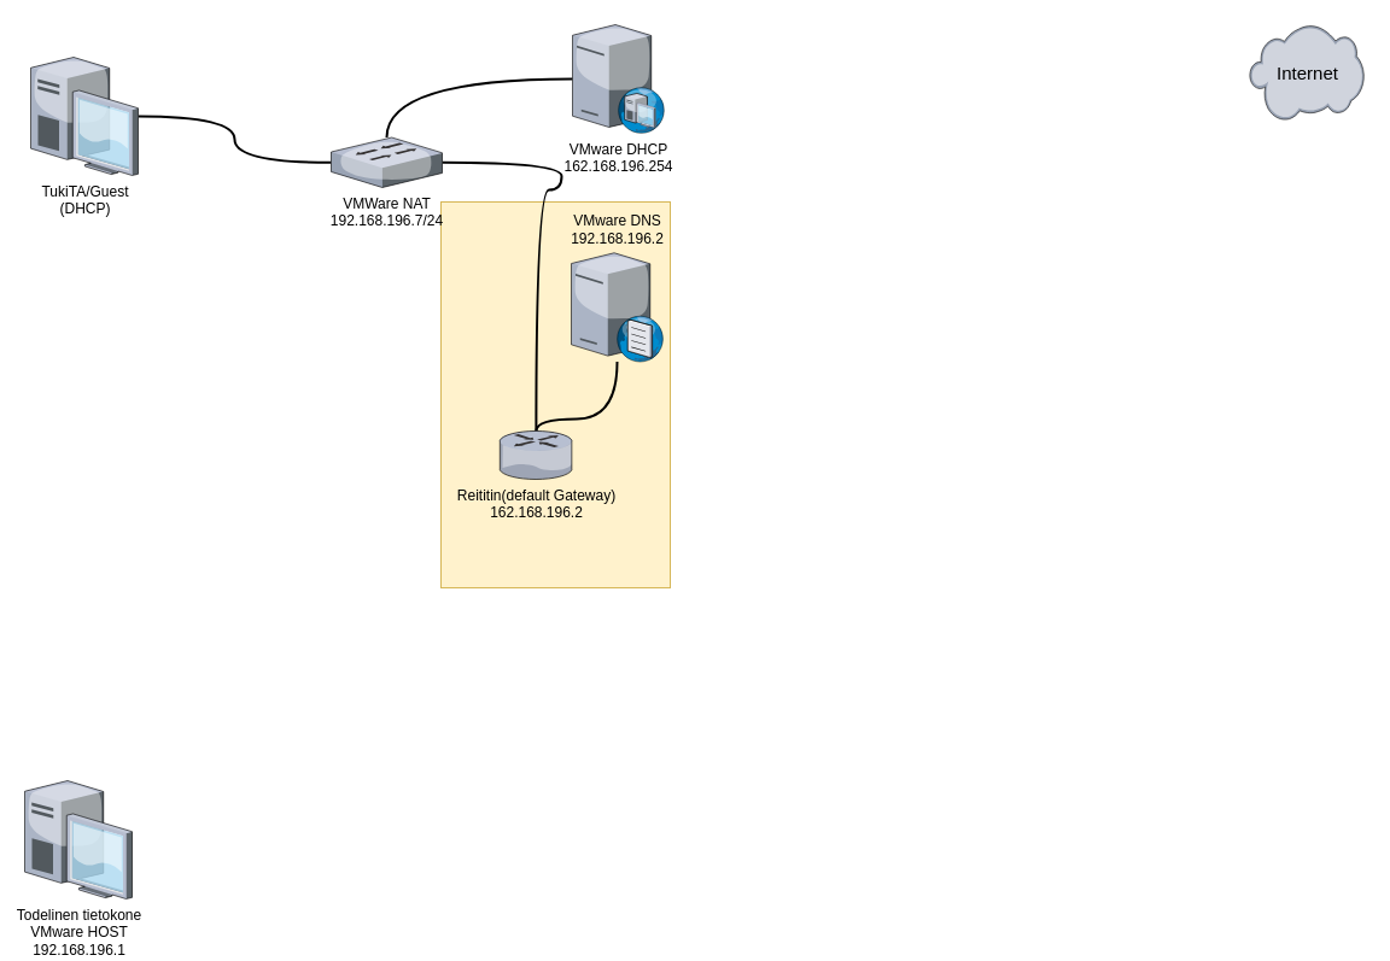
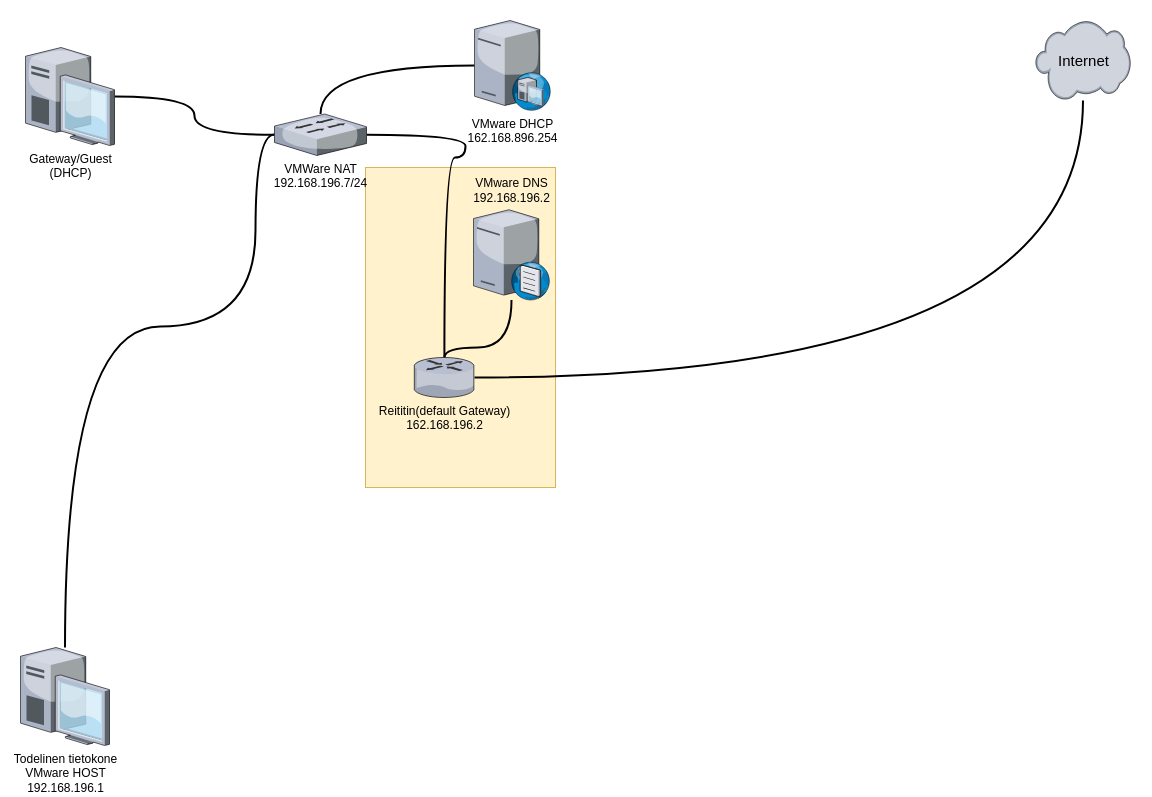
- <mxCell id="12" value="VMware DHCP&lt;br&gt;162.168.196.254" style="verticalLabelPosition=bottom;aspect=fixed;html=1;verticalAlign=top;strokeColor=none;align=center;outlineConnect=0;shape=mxgraph.citrix.dhcp_server;" vertex="1" parent="1"><mxGeometry x="474" y="20" width="76" height="90" as="geometry" /></mxCell>
+ <mxCell id="12" value="VMware DHCP&lt;br&gt;162.168.896.254" style="verticalLabelPosition=bottom;aspect=fixed;html=1;verticalAlign=top;strokeColor=none;align=center;outlineConnect=0;shape=mxgraph.citrix.dhcp_server;" vertex="1" parent="1"><mxGeometry x="474" y="20" width="76" height="90" as="geometry" /></mxCell>
- <mxCell id="6" value="TukiTA/Guest&lt;br&gt;(DHCP)" style="verticalLabelPosition=bottom;aspect=fixed;html=1;verticalAlign=top;strokeColor=none;align=center;outlineConnect=0;shape=mxgraph.citrix.desktop;" vertex="1" parent="1"><mxGeometry x="25" y="47" width="89" height="98" as="geometry" /></mxCell>
+ <mxCell id="6" value="Gateway/Guest&lt;br&gt;(DHCP)" style="verticalLabelPosition=bottom;aspect=fixed;html=1;verticalAlign=top;strokeColor=none;align=center;outlineConnect=0;shape=mxgraph.citrix.desktop;" vertex="1" parent="1"><mxGeometry x="25" y="47" width="89" height="98" as="geometry" /></mxCell>
+ <mxCell id="13" style="edgeStyle=orthogonalEdgeStyle;curved=1;rounded=1;orthogonalLoop=1;jettySize=auto;html=1;strokeColor=#000000;strokeWidth=2;endArrow=none;endFill=0;" edge="1" parent="1" source="15" target="7"><mxGeometry relative="1" as="geometry" /></mxCell>
+ <mxCell id="3" style="edgeStyle=orthogonalEdgeStyle;curved=1;rounded=1;orthogonalLoop=1;jettySize=auto;html=1;endArrow=none;endFill=0;strokeColor=#000000;strokeWidth=2;" edge="1" parent="1" source="4" target="9"><mxGeometry relative="1" as="geometry"><Array as="points"><mxPoint x="255" y="326" /><mxPoint x="255" y="134" /></Array></mxGeometry></mxCell>
